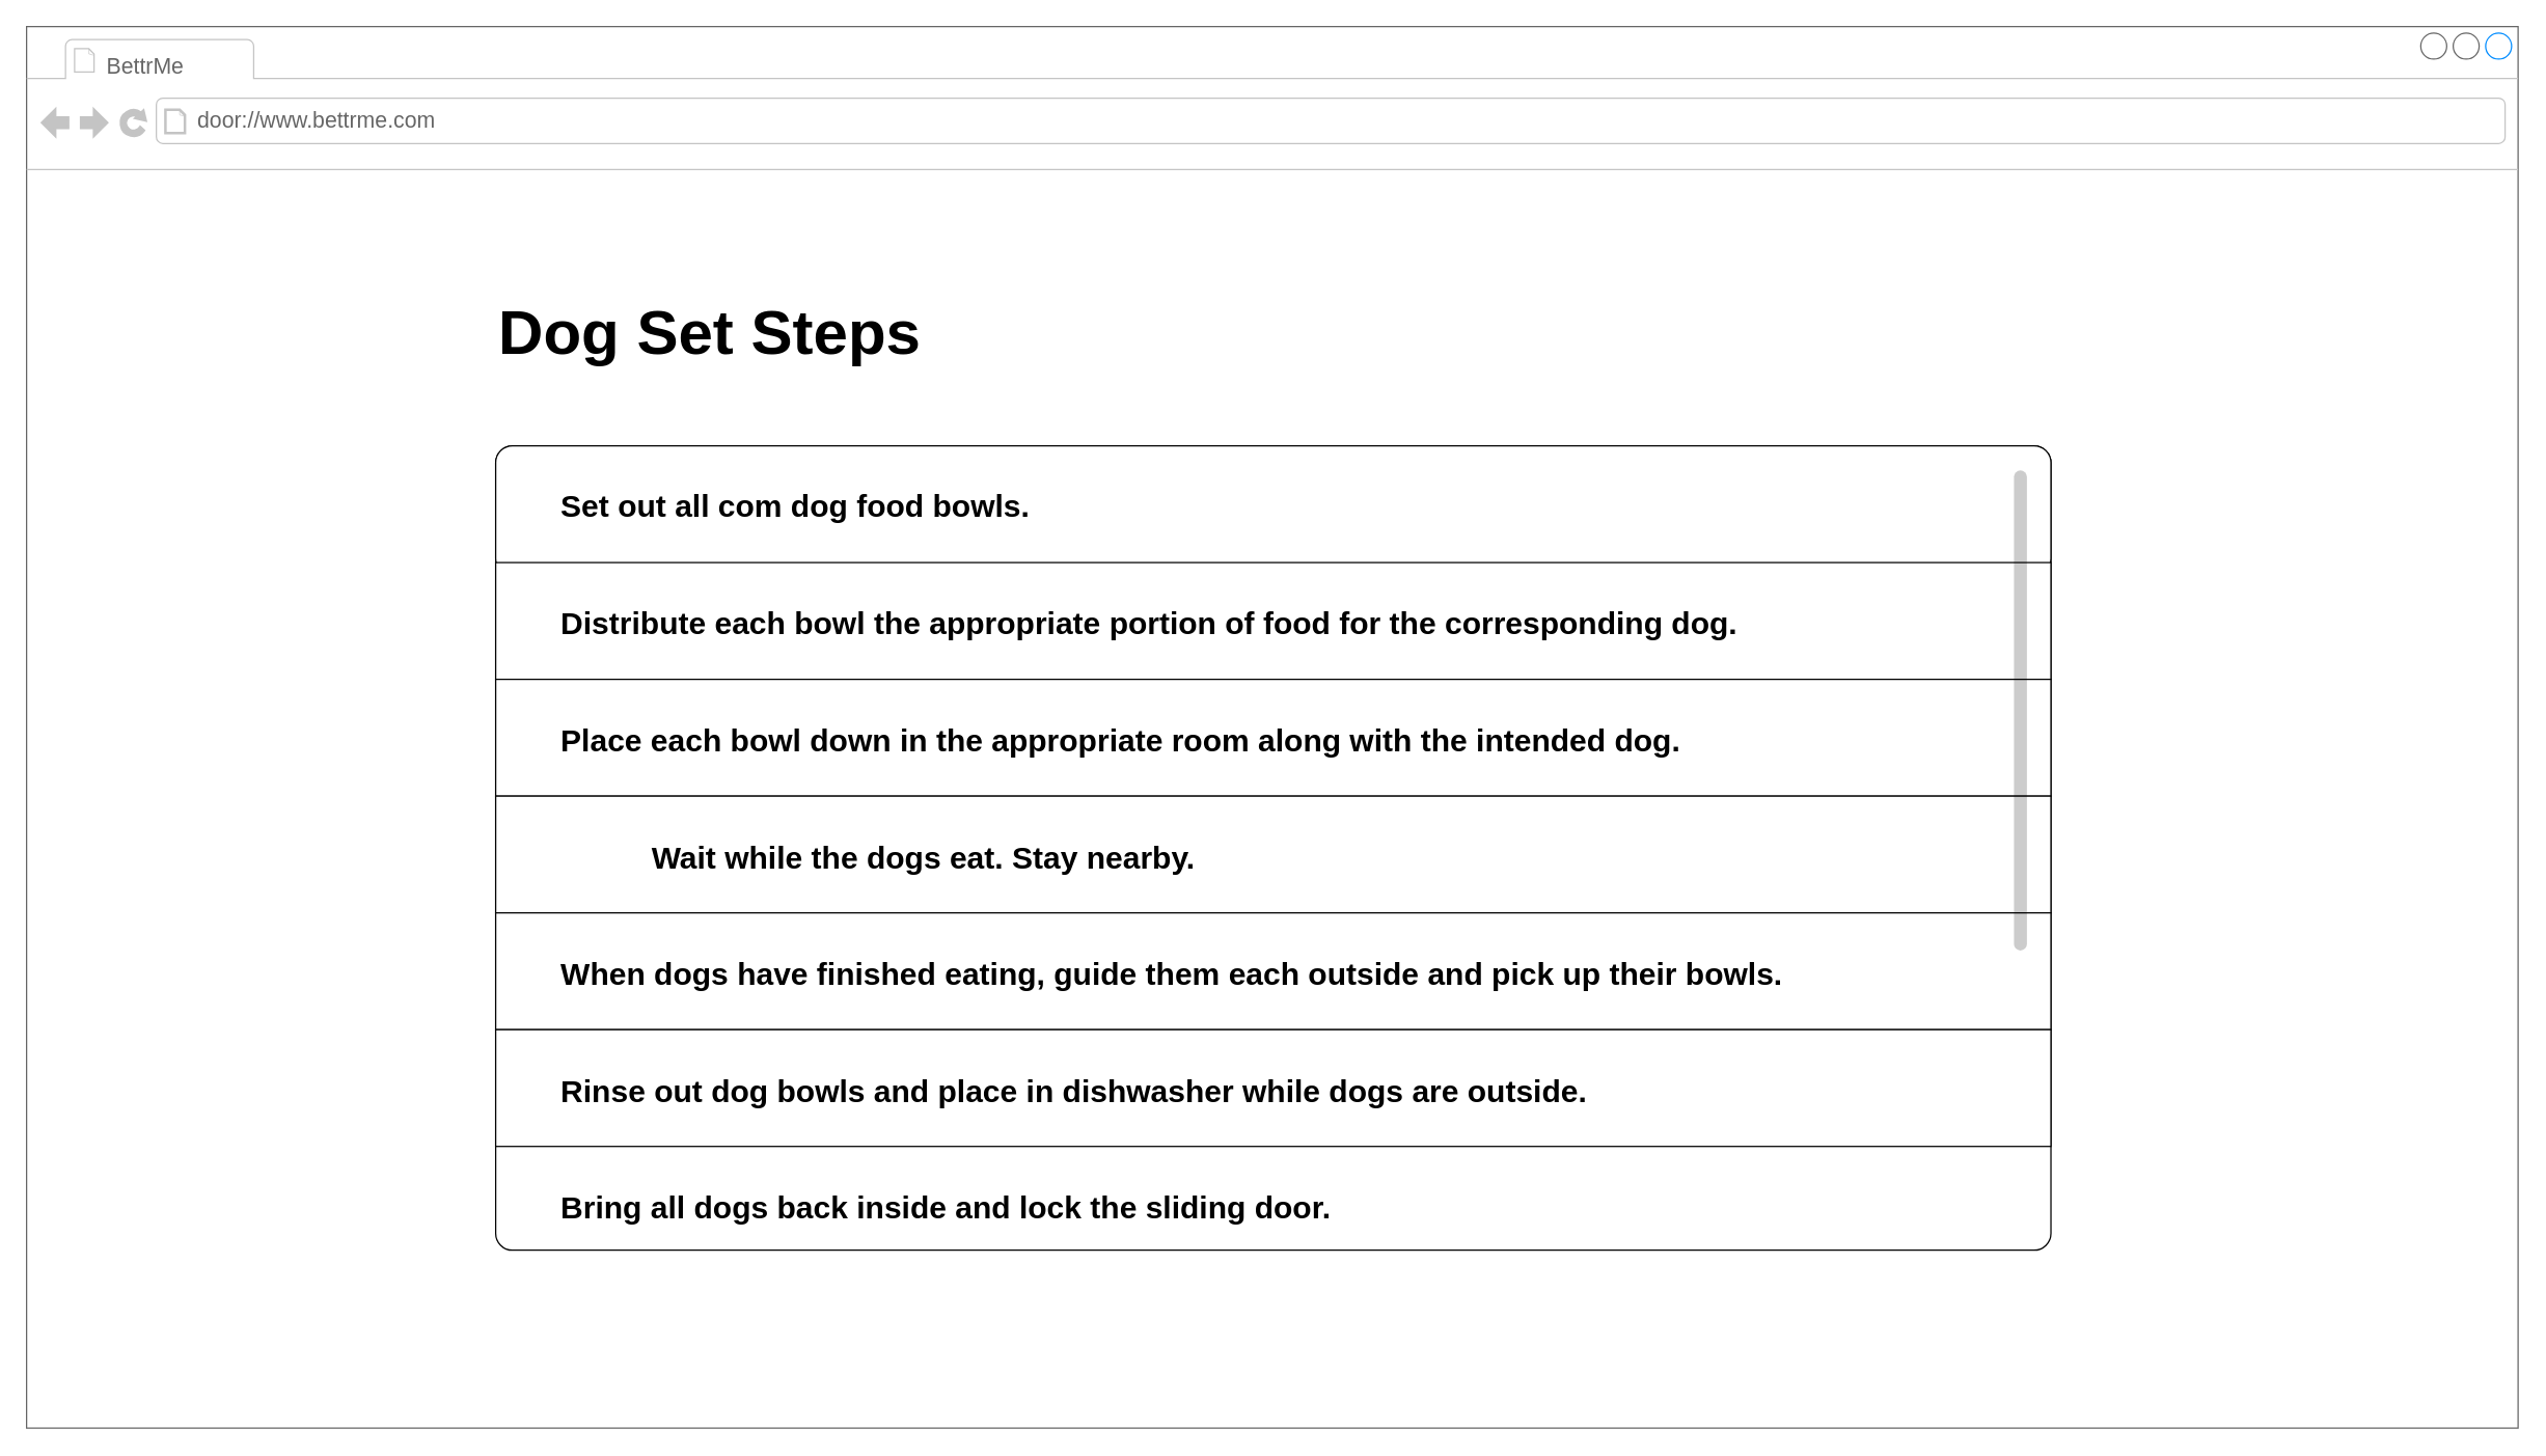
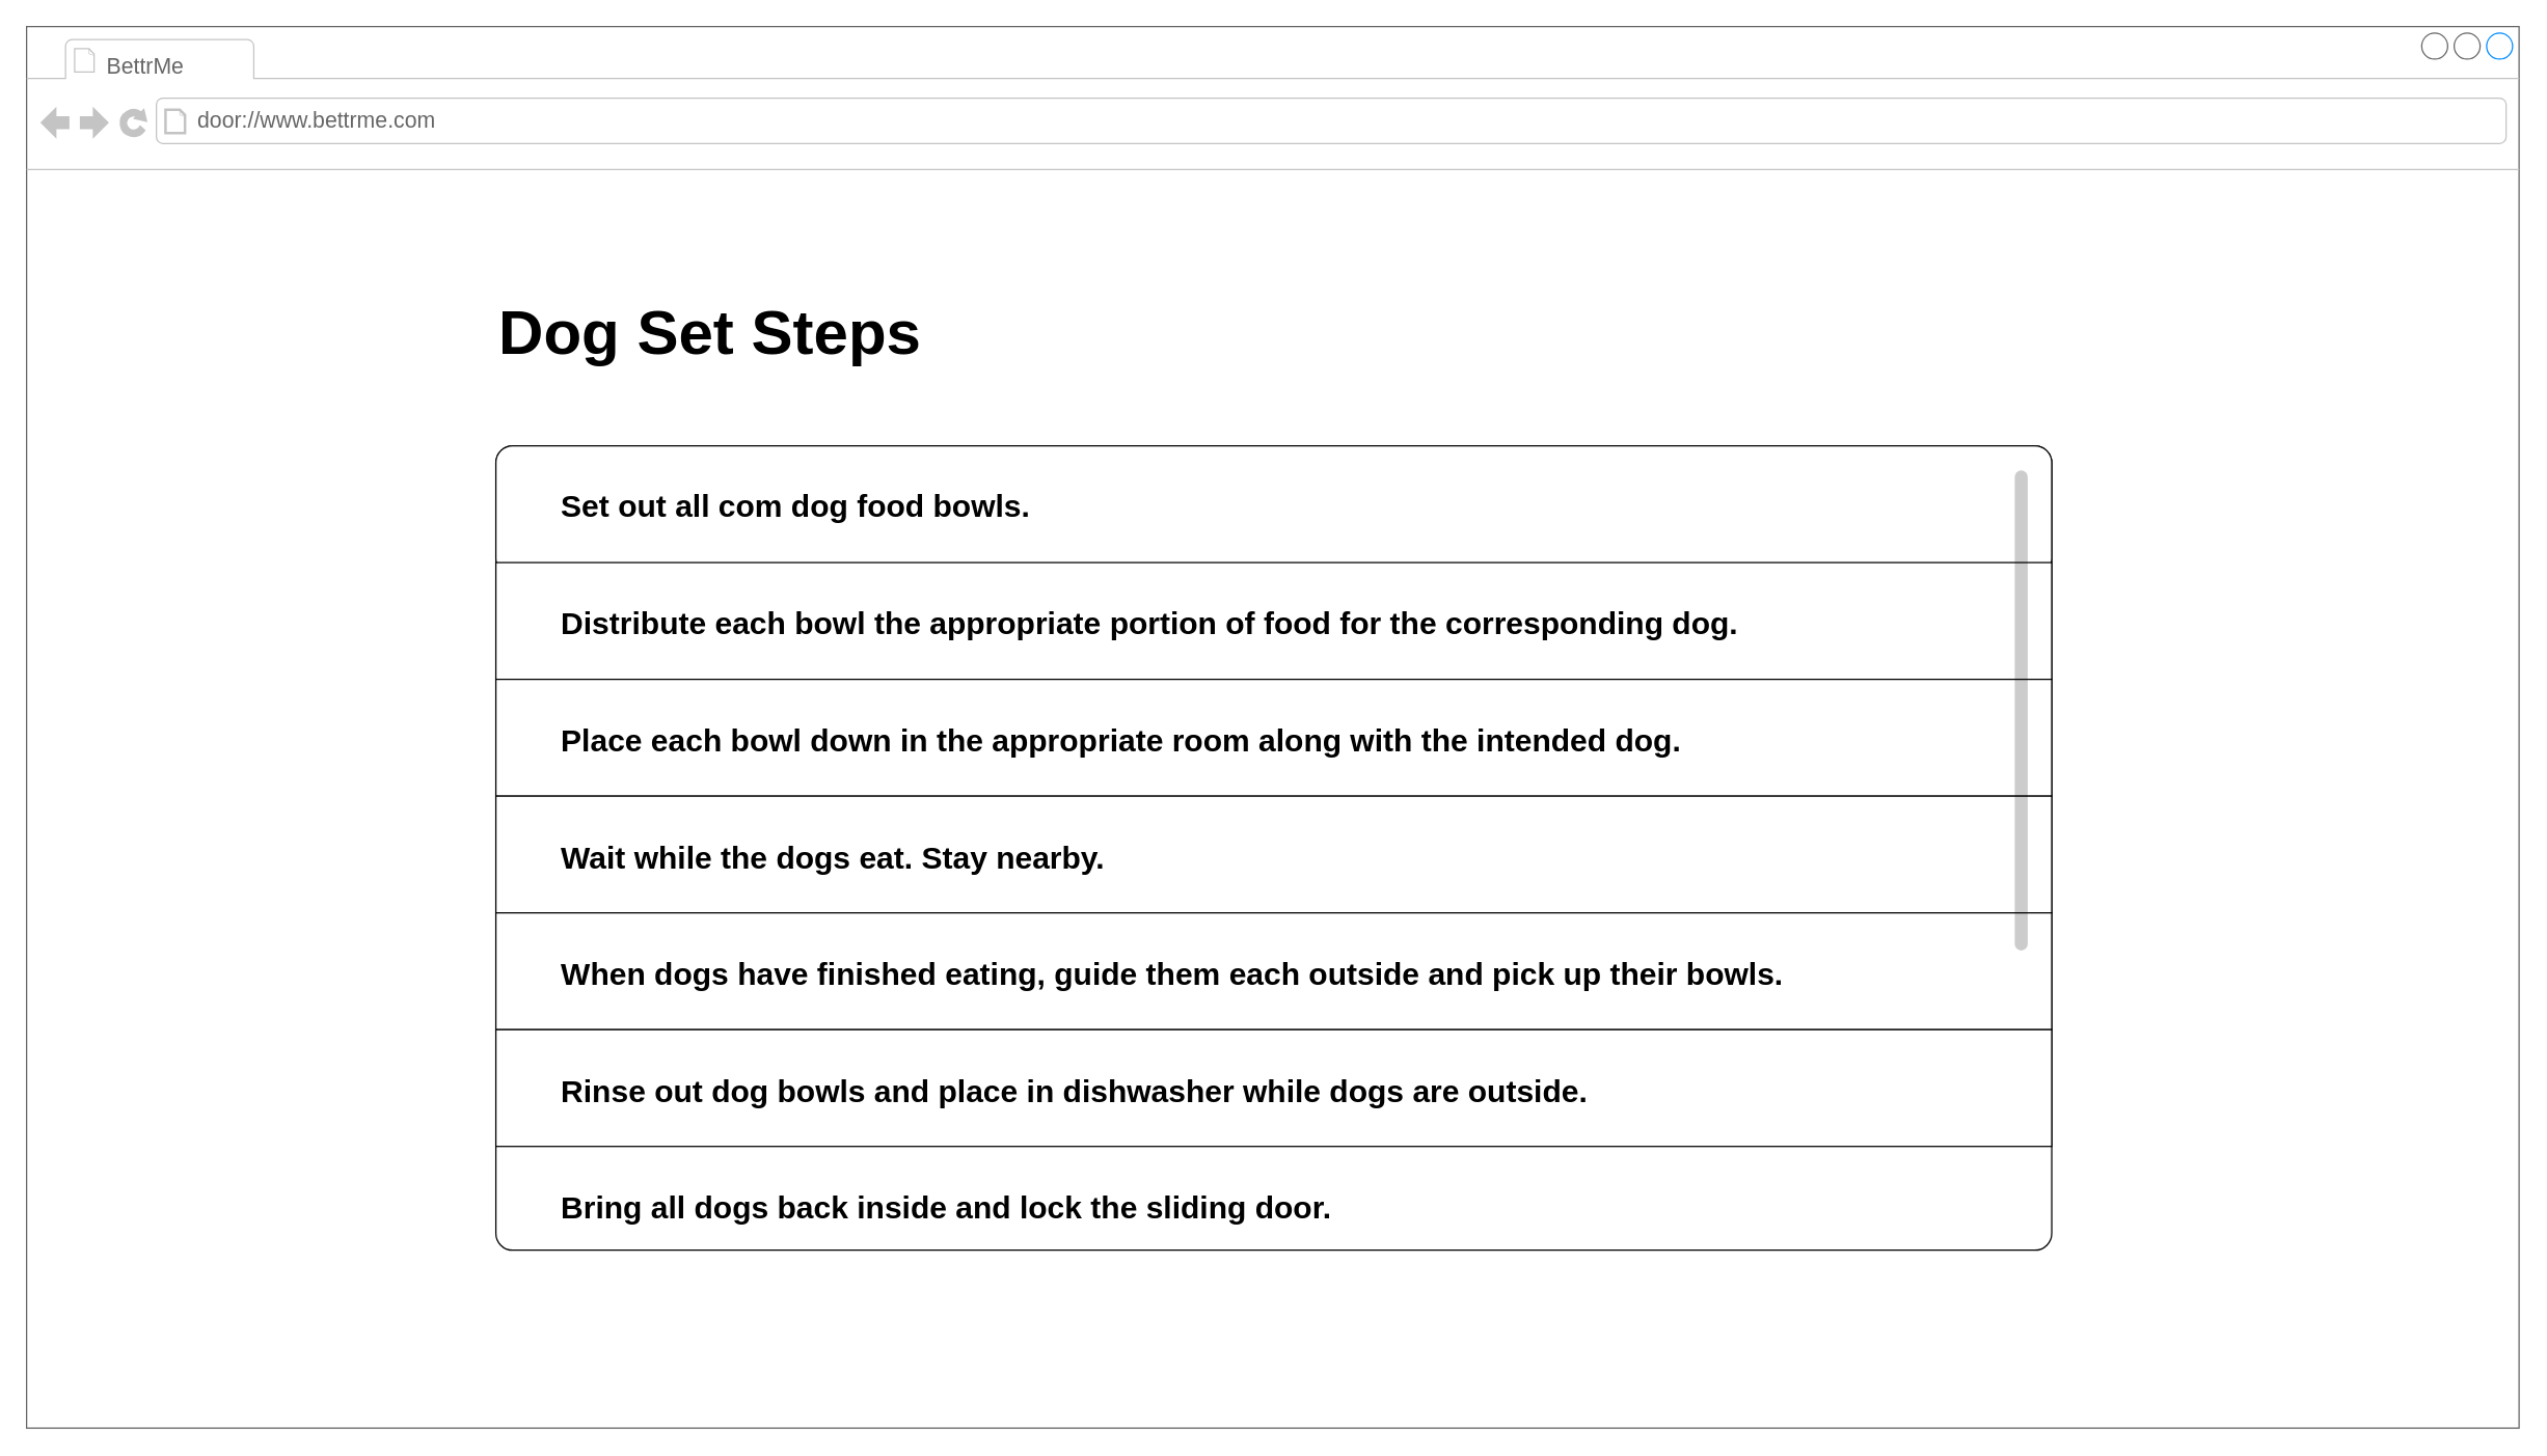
- <mxCell id="15" value="&lt;span style=&quot;font-size: 24px&quot;&gt;Wait while the dogs eat. Stay nearby.&lt;/span&gt;" style="text;strokeColor=none;fillColor=none;html=1;fontSize=30;fontStyle=1;verticalAlign=middle;align=left;" vertex="1" parent="6"><mxGeometry x="118.5" y="290" width="970" height="50" as="geometry" /></mxCell>
+ <mxCell id="15" value="&lt;span style=&quot;font-size: 24px&quot;&gt;Wait while the dogs eat. Stay nearby.&lt;/span&gt;" style="text;strokeColor=none;fillColor=none;html=1;fontSize=30;fontStyle=1;verticalAlign=middle;align=left;" vertex="1" parent="6"><mxGeometry x="48.5" y="290" width="970" height="50" as="geometry" /></mxCell>
